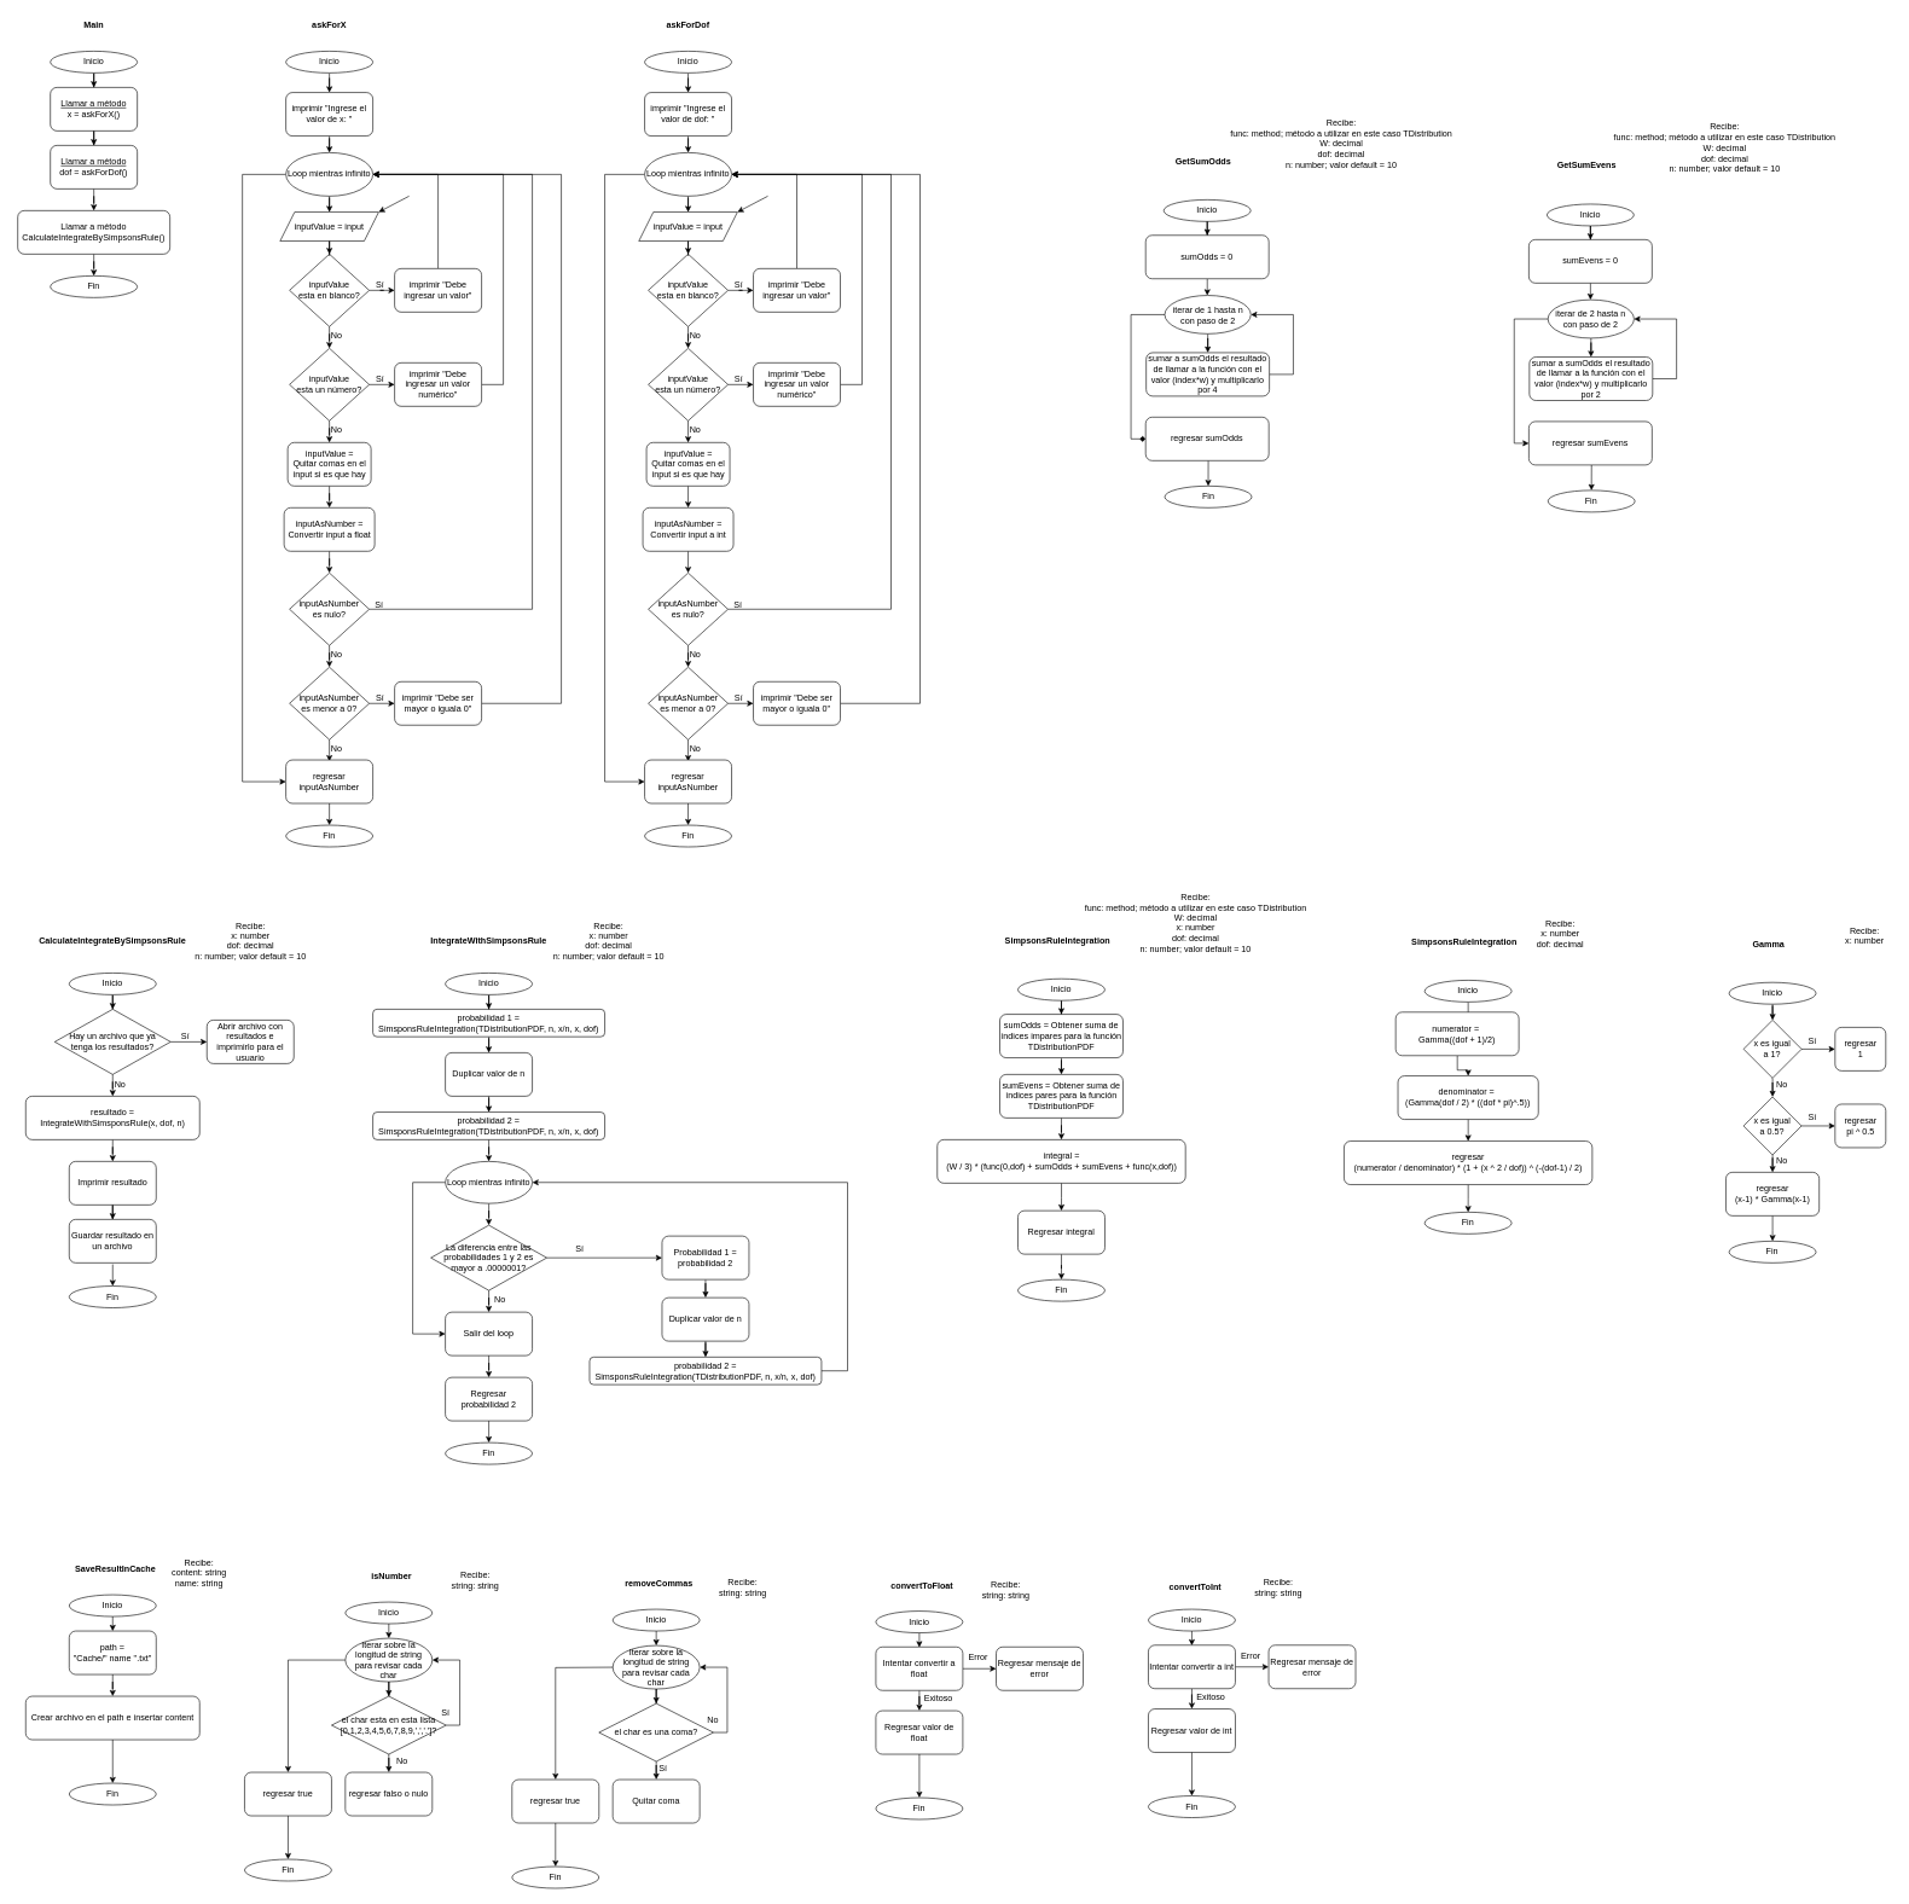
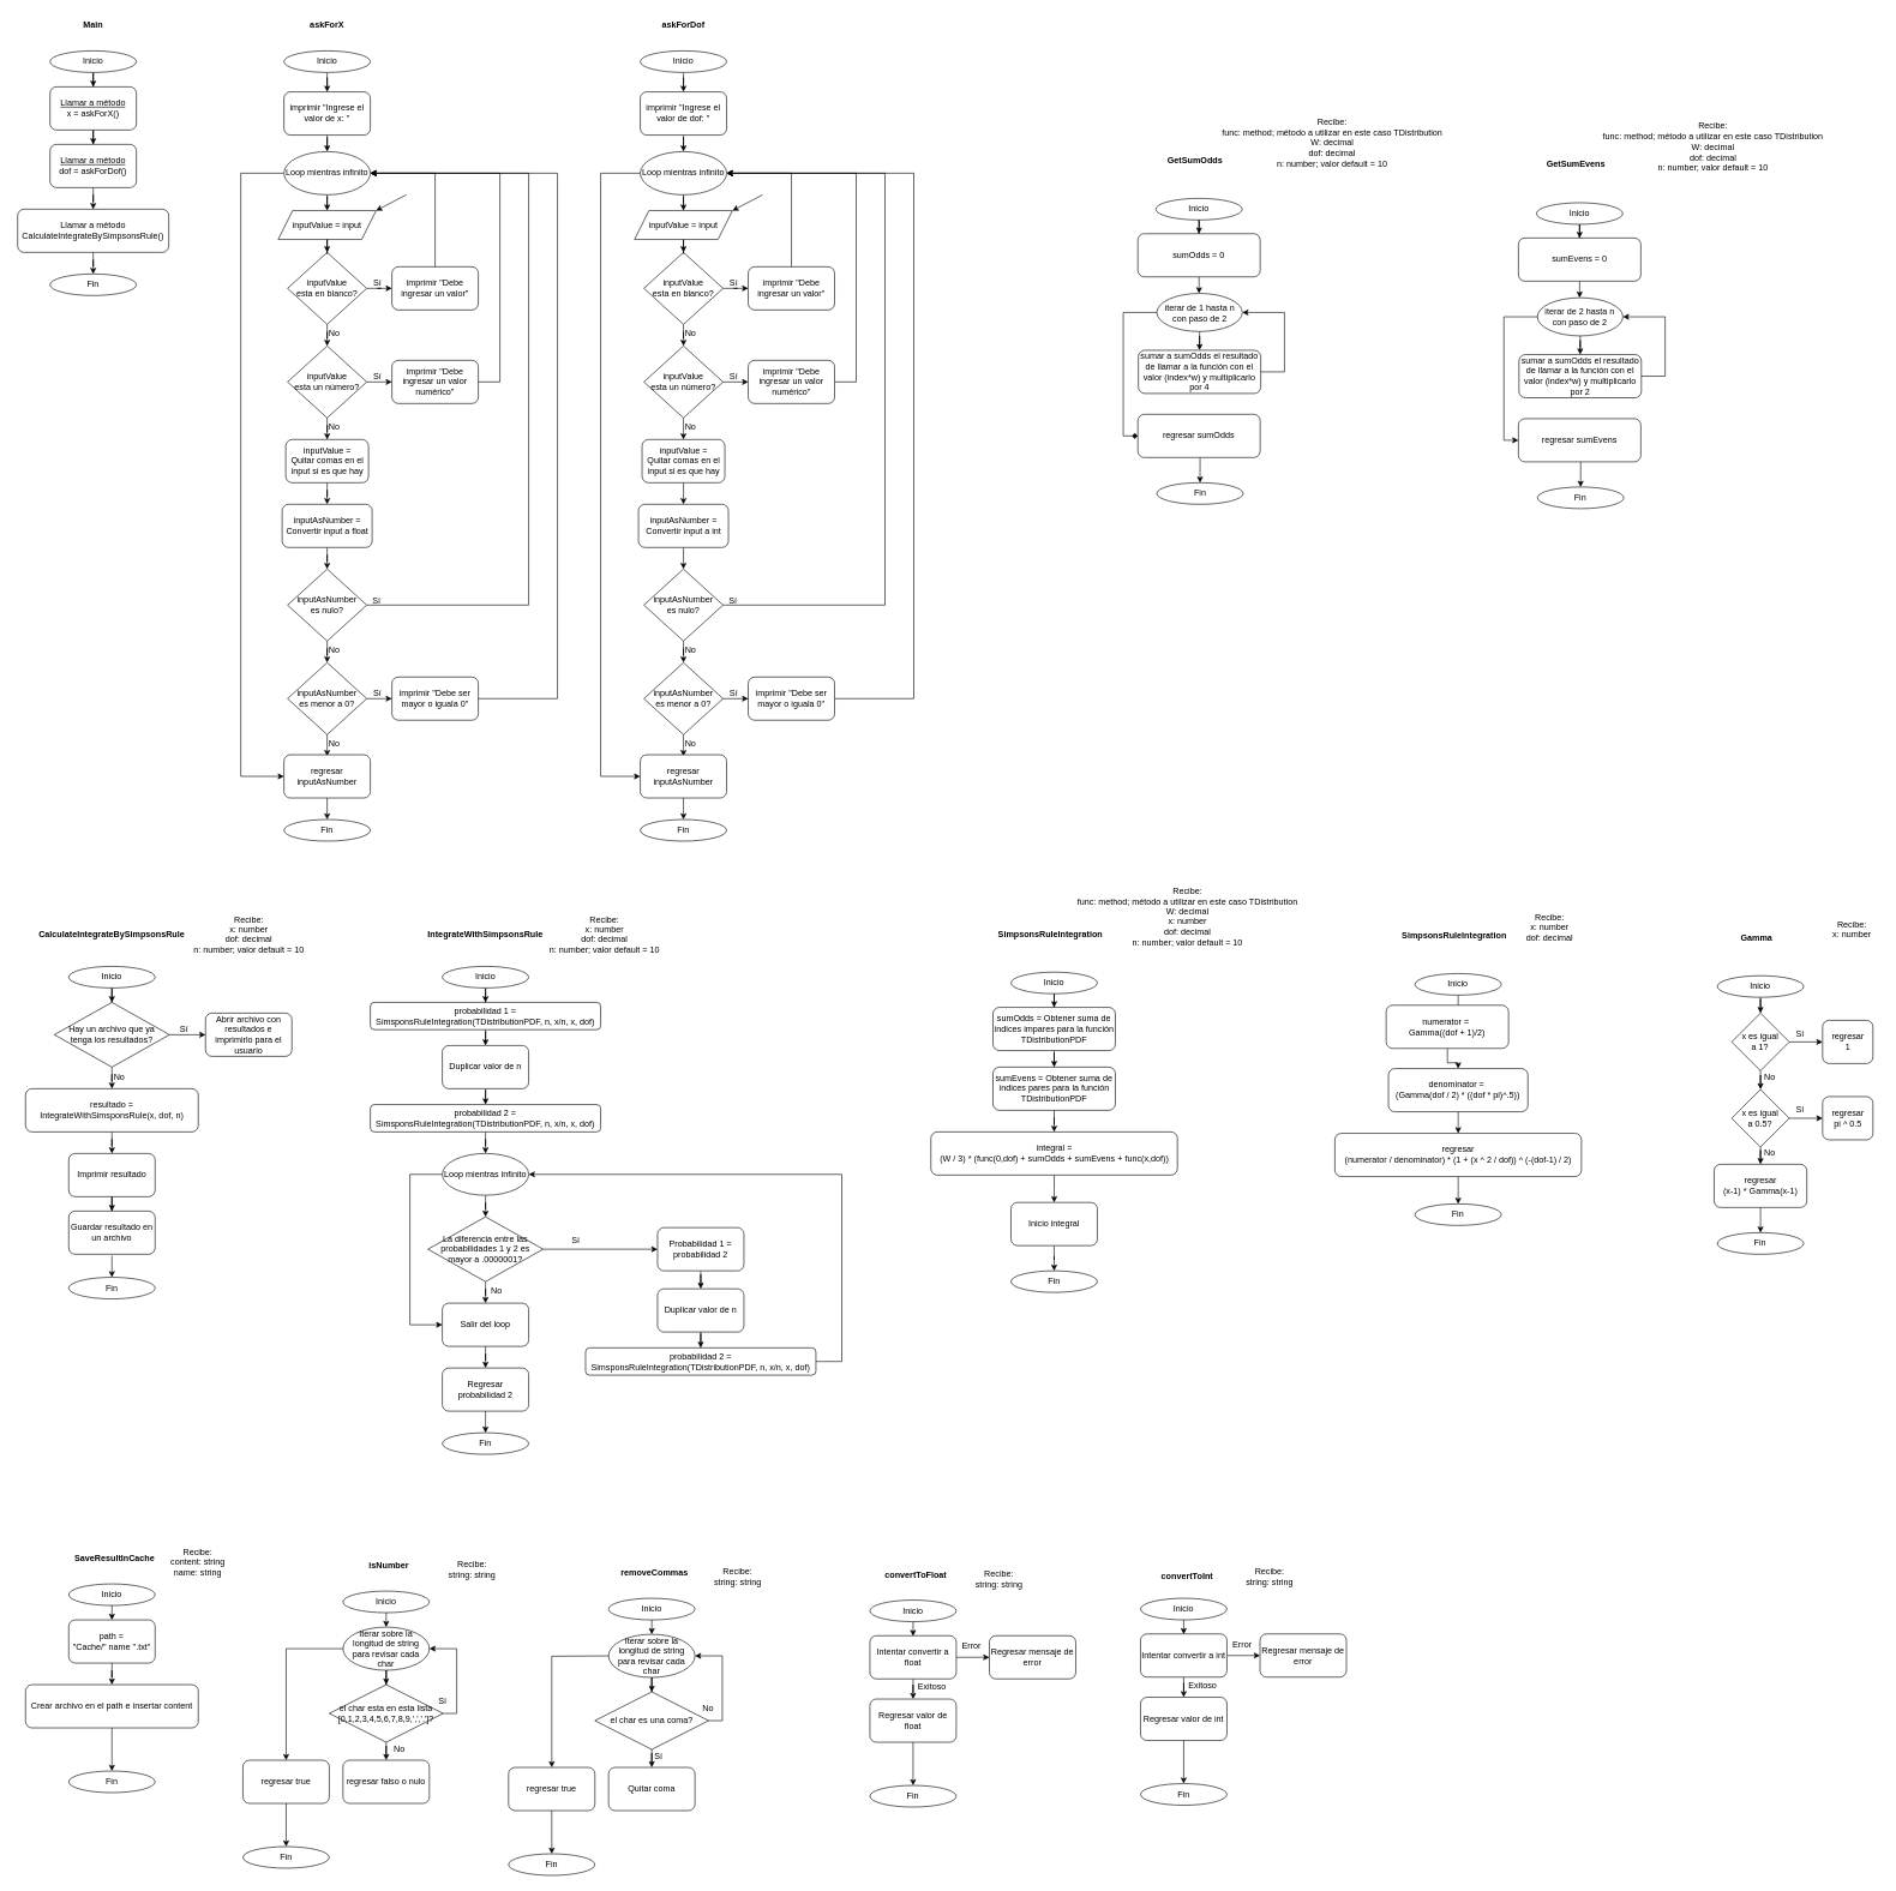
- <mxCell id="157" value="Regresar integral" style="rounded=1;whiteSpace=wrap;html=1;" parent="1" vertex="1"><mxGeometry x="1404" y="1670" width="120" height="60" as="geometry" /></mxCell>
+ <mxCell id="157" value="Inicio integral" style="rounded=1;whiteSpace=wrap;html=1;" parent="1" vertex="1"><mxGeometry x="1404" y="1670" width="120" height="60" as="geometry" /></mxCell>
